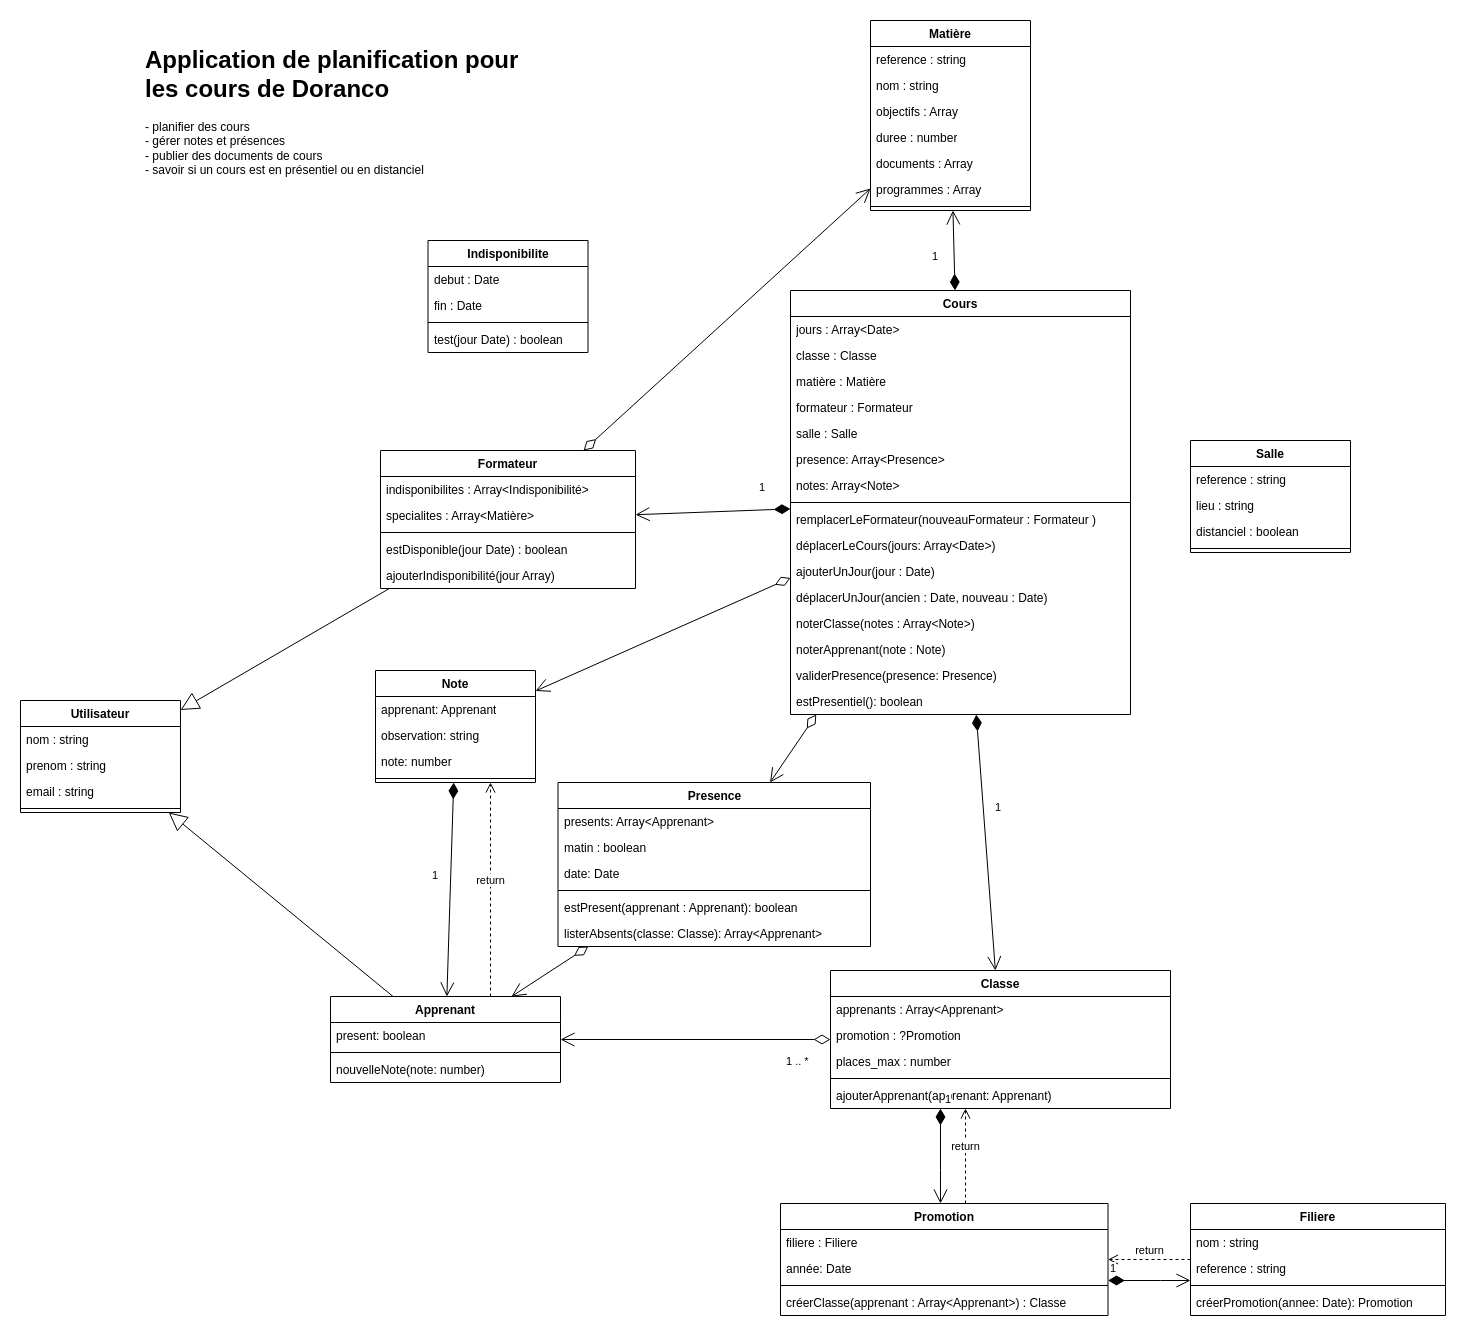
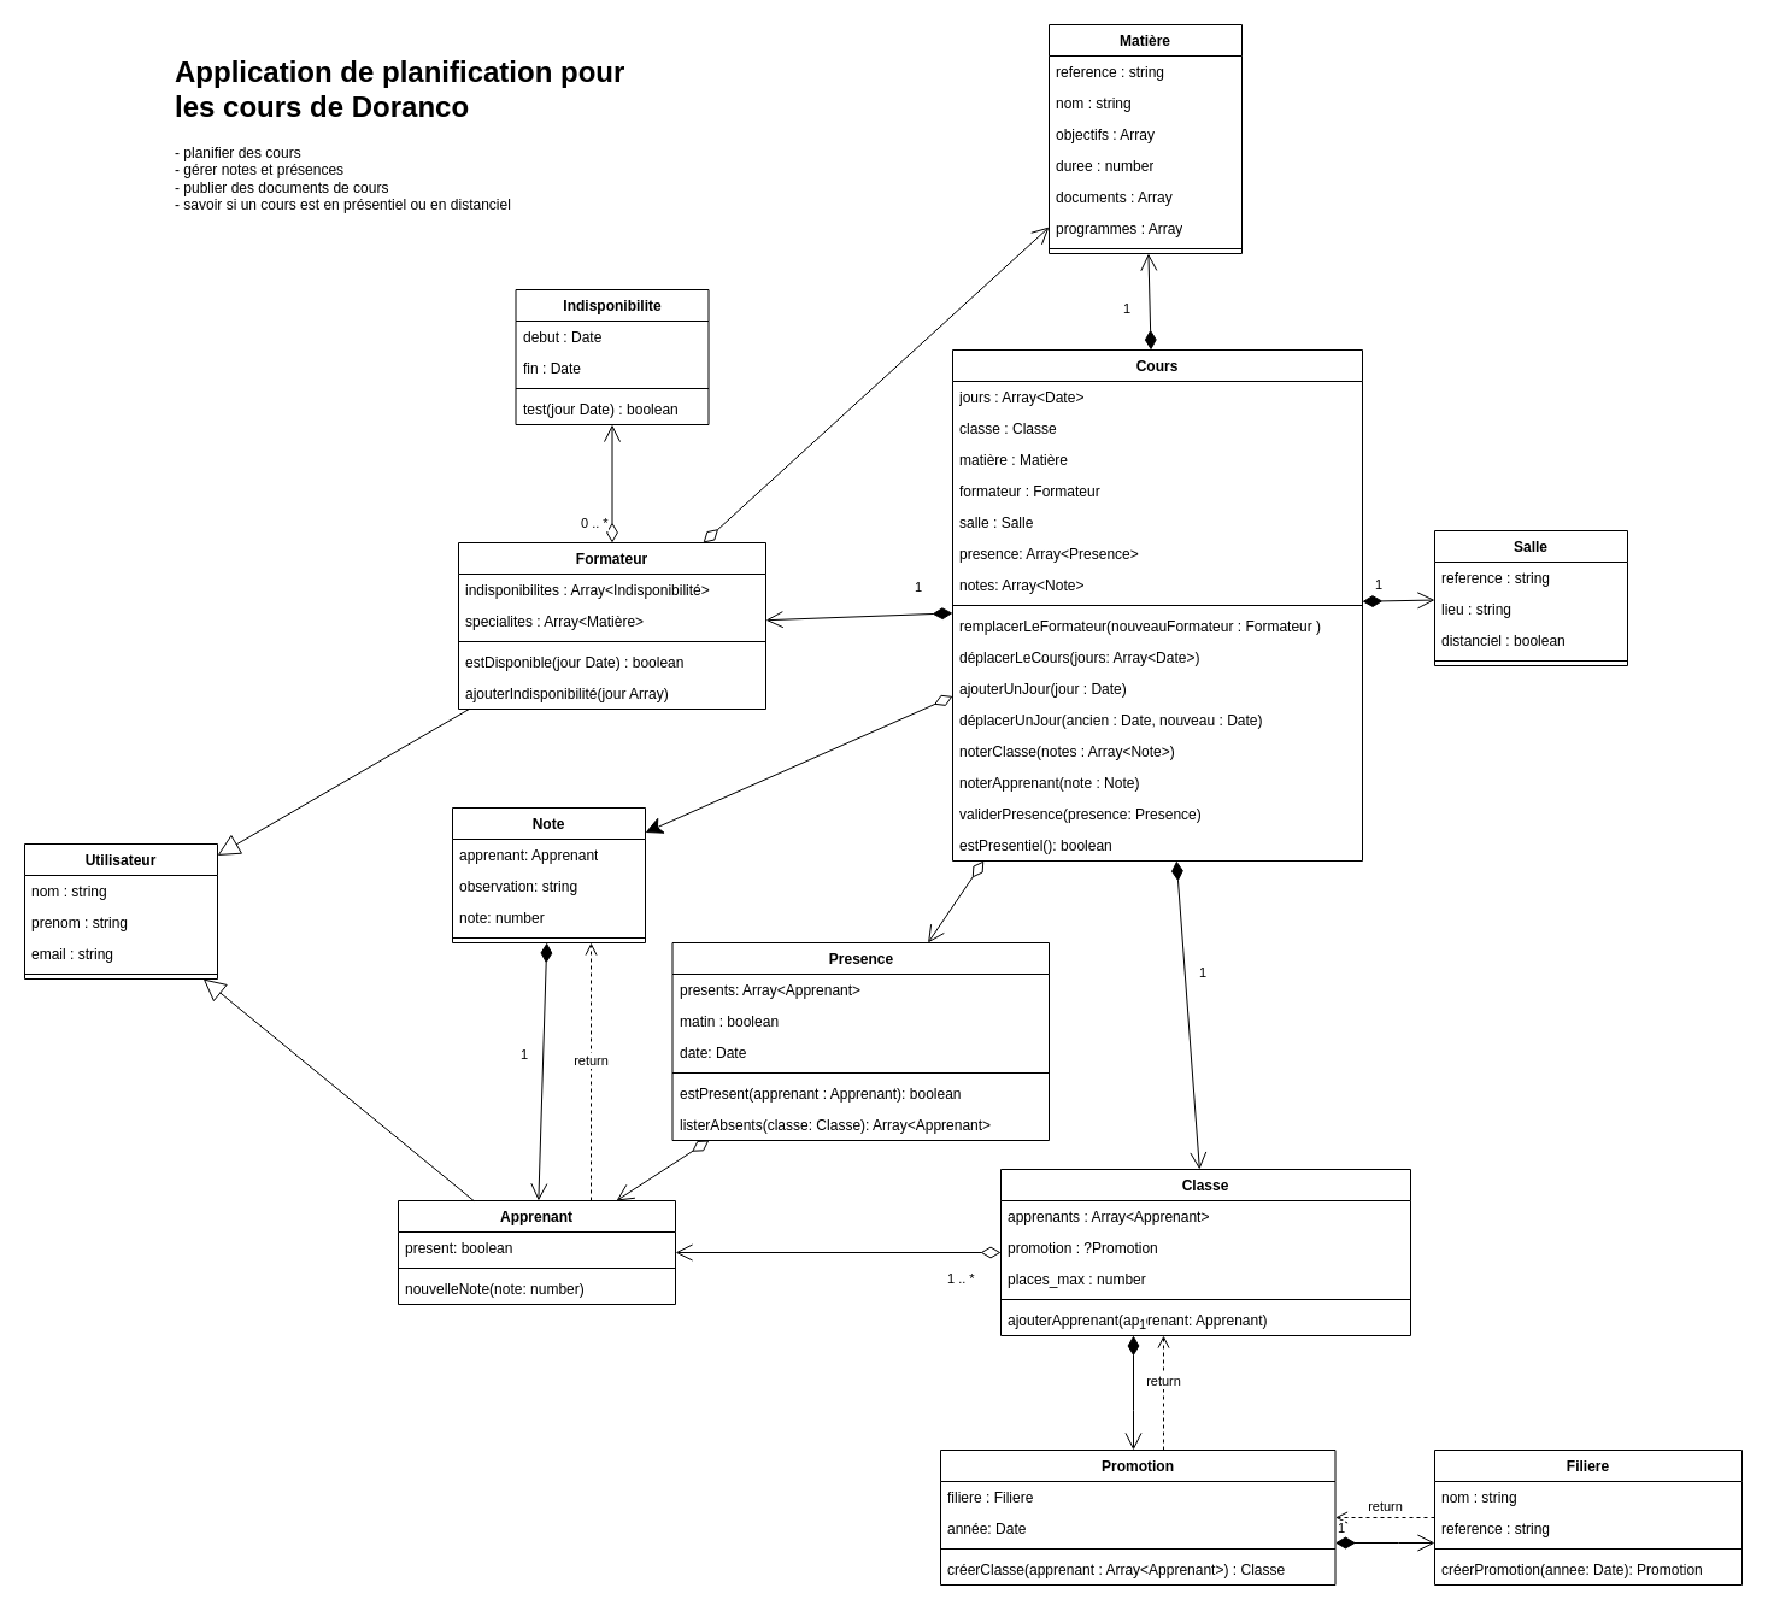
+ <mxCell id="49" value="0 .. *" style="endArrow=open;html=1;endSize=12;startArrow=diamondThin;startSize=14;startFill=0;align=left;verticalAlign=bottom;rounded=0;" edge="1" parent="1" source="8" target="44"><mxGeometry x="-0.855" y="28" relative="1" as="geometry"><mxPoint x="610" y="560" as="sourcePoint" /><mxPoint x="770" y="560" as="targetPoint" /><mxPoint as="offset" /></mxGeometry></mxCell>
+ <mxCell id="77" value="1" style="endArrow=open;html=1;endSize=12;startArrow=diamondThin;startSize=14;startFill=1;align=left;verticalAlign=bottom;rounded=0;" edge="1" parent="1" source="51" target="72"><mxGeometry x="-0.684" y="5" relative="1" as="geometry"><mxPoint x="1085" y="565" as="sourcePoint" /><mxPoint x="1170" y="565" as="targetPoint" /><mxPoint as="offset" /></mxGeometry></mxCell>
- <mxCell id="84" value="&lt;div&gt;&lt;br&gt;&lt;/div&gt;&lt;div&gt;&lt;br&gt;&lt;/div&gt;" style="endArrow=open;html=1;endSize=12;startArrow=diamondThin;startSize=14;startFill=0;align=left;verticalAlign=bottom;rounded=0;" edge="1" parent="1" source="51" target="78"><mxGeometry x="-0.278" y="-17" relative="1" as="geometry"><mxPoint x="825" y="824" as="sourcePoint" /><mxPoint x="580" y="890" as="targetPoint" /><mxPoint as="offset" /></mxGeometry></mxCell>
+ <mxCell id="84" value="&lt;div&gt;&lt;br&gt;&lt;/div&gt;&lt;div&gt;&lt;br&gt;&lt;/div&gt;" style="endArrow=classic;html=1;endSize=12;startArrow=diamondThin;startSize=14;startFill=0;align=left;verticalAlign=bottom;rounded=0;" edge="1" parent="1" source="51" target="78"><mxGeometry x="-0.278" y="-17" relative="1" as="geometry"><mxPoint x="825" y="824" as="sourcePoint" /><mxPoint x="580" y="890" as="targetPoint" /><mxPoint as="offset" /></mxGeometry></mxCell>
